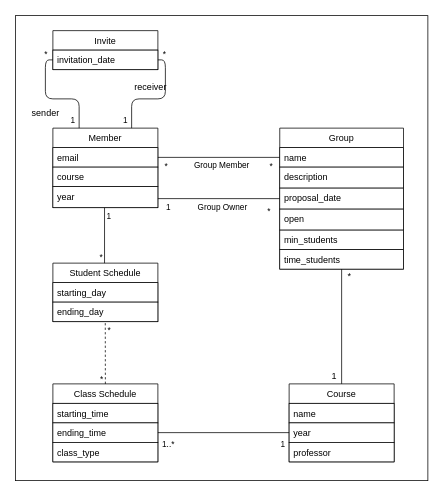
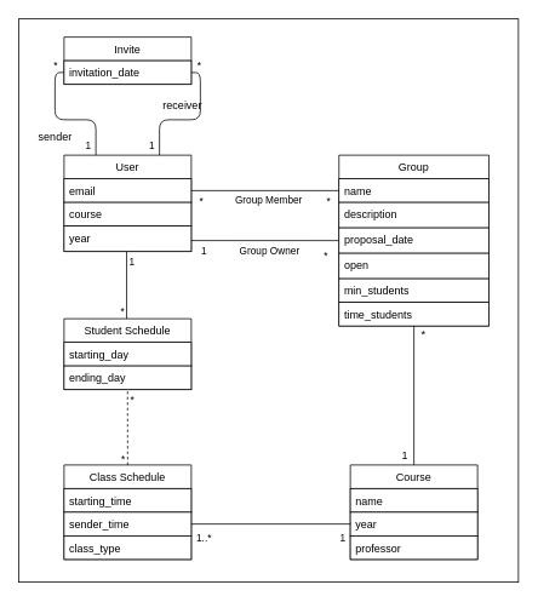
- <mxCell id="3" value="Member" style="swimlane;fontStyle=0;childLayout=stackLayout;horizontal=1;startSize=26;fillColor=#ffffff;horizontalStack=0;resizeParent=1;resizeParentMax=0;resizeLast=0;collapsible=1;marginBottom=0;labelBackgroundColor=none;strokeColor=default;" parent="1" vertex="1"><mxGeometry x="70" y="170" width="140" height="106" as="geometry" /></mxCell>
+ <mxCell id="3" value="User" style="swimlane;fontStyle=0;childLayout=stackLayout;horizontal=1;startSize=26;fillColor=#ffffff;horizontalStack=0;resizeParent=1;resizeParentMax=0;resizeLast=0;collapsible=1;marginBottom=0;labelBackgroundColor=none;strokeColor=default;" parent="1" vertex="1"><mxGeometry x="70" y="170" width="140" height="106" as="geometry" /></mxCell>
- <mxCell id="20" value="ending_time" style="text;strokeColor=default;fillColor=#FFFFFF;align=left;verticalAlign=top;spacingLeft=4;spacingRight=4;overflow=hidden;rotatable=0;points=[[0,0.5],[1,0.5]];portConstraint=eastwest;labelBackgroundColor=none;" parent="18" vertex="1"><mxGeometry y="52" width="140" height="26" as="geometry" /></mxCell>
+ <mxCell id="20" value="sender_time" style="text;strokeColor=default;fillColor=#FFFFFF;align=left;verticalAlign=top;spacingLeft=4;spacingRight=4;overflow=hidden;rotatable=0;points=[[0,0.5],[1,0.5]];portConstraint=eastwest;labelBackgroundColor=none;" parent="18" vertex="1"><mxGeometry y="52" width="140" height="26" as="geometry" /></mxCell>
